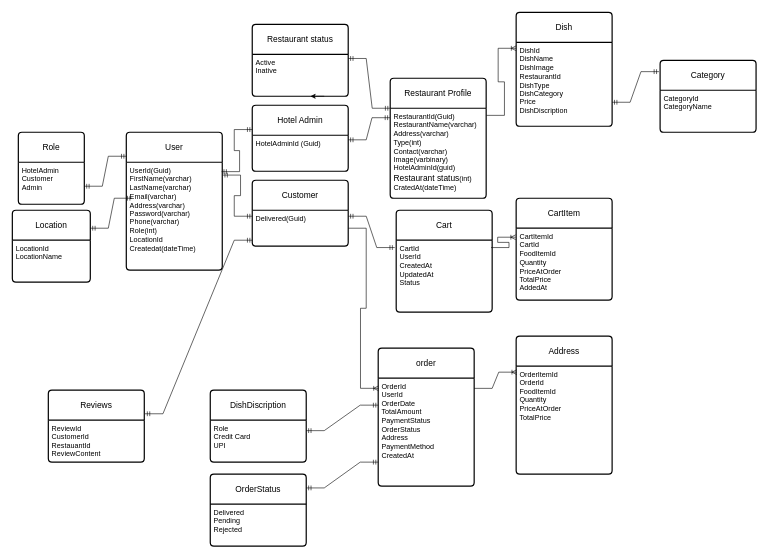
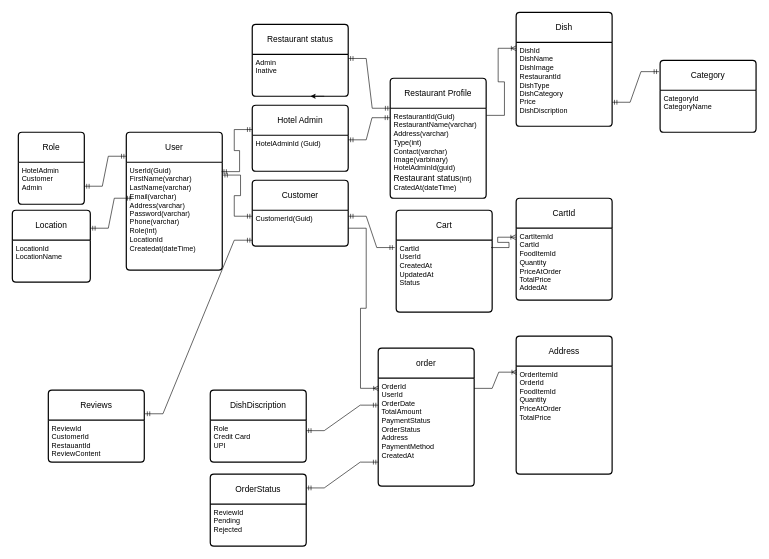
- <mxCell id="14" value="Active&lt;div&gt;Inative&lt;/div&gt;" style="align=left;strokeColor=none;fillColor=none;spacingLeft=4;spacingRight=4;fontSize=12;verticalAlign=top;resizable=0;rotatable=0;part=1;html=1;whiteSpace=wrap;" parent="13" vertex="1"><mxGeometry y="50" width="160" height="70" as="geometry" /></mxCell>
+ <mxCell id="14" value="Admin&lt;div&gt;Inative&lt;/div&gt;" style="align=left;strokeColor=none;fillColor=none;spacingLeft=4;spacingRight=4;fontSize=12;verticalAlign=top;resizable=0;rotatable=0;part=1;html=1;whiteSpace=wrap;" parent="13" vertex="1"><mxGeometry y="50" width="160" height="70" as="geometry" /></mxCell>
- <mxCell id="20" value="CartItem " style="swimlane;childLayout=stackLayout;horizontal=1;startSize=50;horizontalStack=0;rounded=1;fontSize=14;fontStyle=0;strokeWidth=2;resizeParent=0;resizeLast=1;shadow=0;dashed=0;align=center;arcSize=4;whiteSpace=wrap;html=1;" parent="1" vertex="1"><mxGeometry x="860" y="330" width="160" height="170" as="geometry" /></mxCell>
+ <mxCell id="20" value="CartId " style="swimlane;childLayout=stackLayout;horizontal=1;startSize=50;horizontalStack=0;rounded=1;fontSize=14;fontStyle=0;strokeWidth=2;resizeParent=0;resizeLast=1;shadow=0;dashed=0;align=center;arcSize=4;whiteSpace=wrap;html=1;" parent="1" vertex="1"><mxGeometry x="860" y="330" width="160" height="170" as="geometry" /></mxCell>
- <mxCell id="34" value="Delivered(Guid)" style="align=left;strokeColor=none;fillColor=none;spacingLeft=4;spacingRight=4;fontSize=12;verticalAlign=top;resizable=0;rotatable=0;part=1;html=1;whiteSpace=wrap;" parent="33" vertex="1"><mxGeometry y="50" width="160" height="60" as="geometry" /></mxCell>
+ <mxCell id="34" value="CustomerId(Guid)" style="align=left;strokeColor=none;fillColor=none;spacingLeft=4;spacingRight=4;fontSize=12;verticalAlign=top;resizable=0;rotatable=0;part=1;html=1;whiteSpace=wrap;" parent="33" vertex="1"><mxGeometry y="50" width="160" height="60" as="geometry" /></mxCell>
- <mxCell id="43" value="Delivered&lt;div&gt;Pending&lt;/div&gt;&lt;div&gt;Rejected&lt;/div&gt;&lt;div&gt;&lt;br&gt;&lt;/div&gt;" style="align=left;strokeColor=none;fillColor=none;spacingLeft=4;spacingRight=4;fontSize=12;verticalAlign=top;resizable=0;rotatable=0;part=1;html=1;whiteSpace=wrap;" parent="42" vertex="1"><mxGeometry y="50" width="160" height="70" as="geometry" /></mxCell>
+ <mxCell id="43" value="ReviewId&lt;div&gt;Pending&lt;/div&gt;&lt;div&gt;Rejected&lt;/div&gt;&lt;div&gt;&lt;br&gt;&lt;/div&gt;" style="align=left;strokeColor=none;fillColor=none;spacingLeft=4;spacingRight=4;fontSize=12;verticalAlign=top;resizable=0;rotatable=0;part=1;html=1;whiteSpace=wrap;" parent="42" vertex="1"><mxGeometry y="50" width="160" height="70" as="geometry" /></mxCell>
